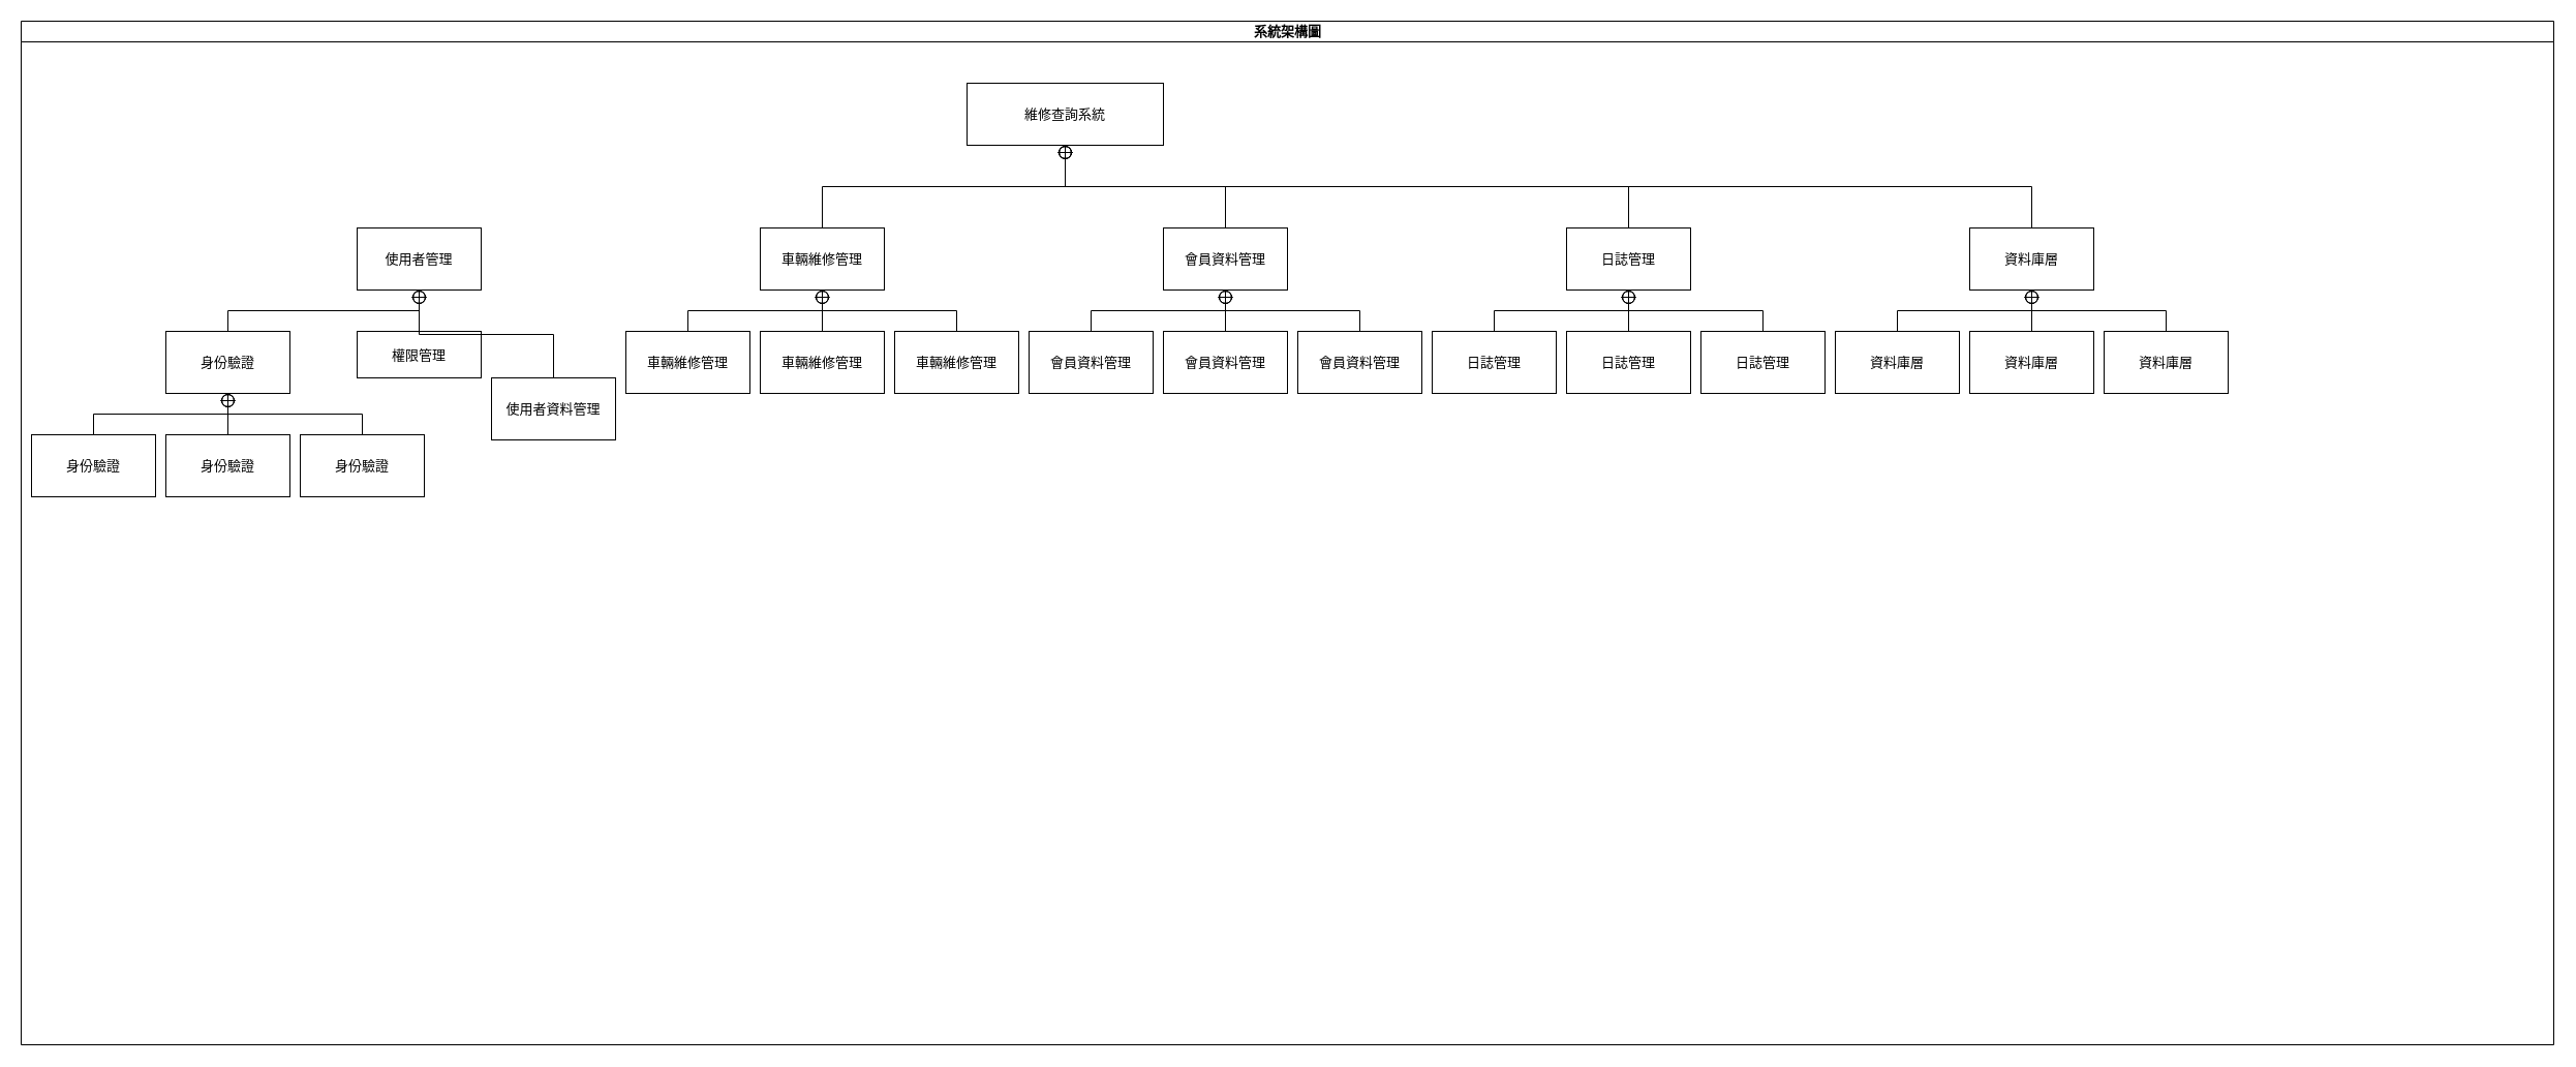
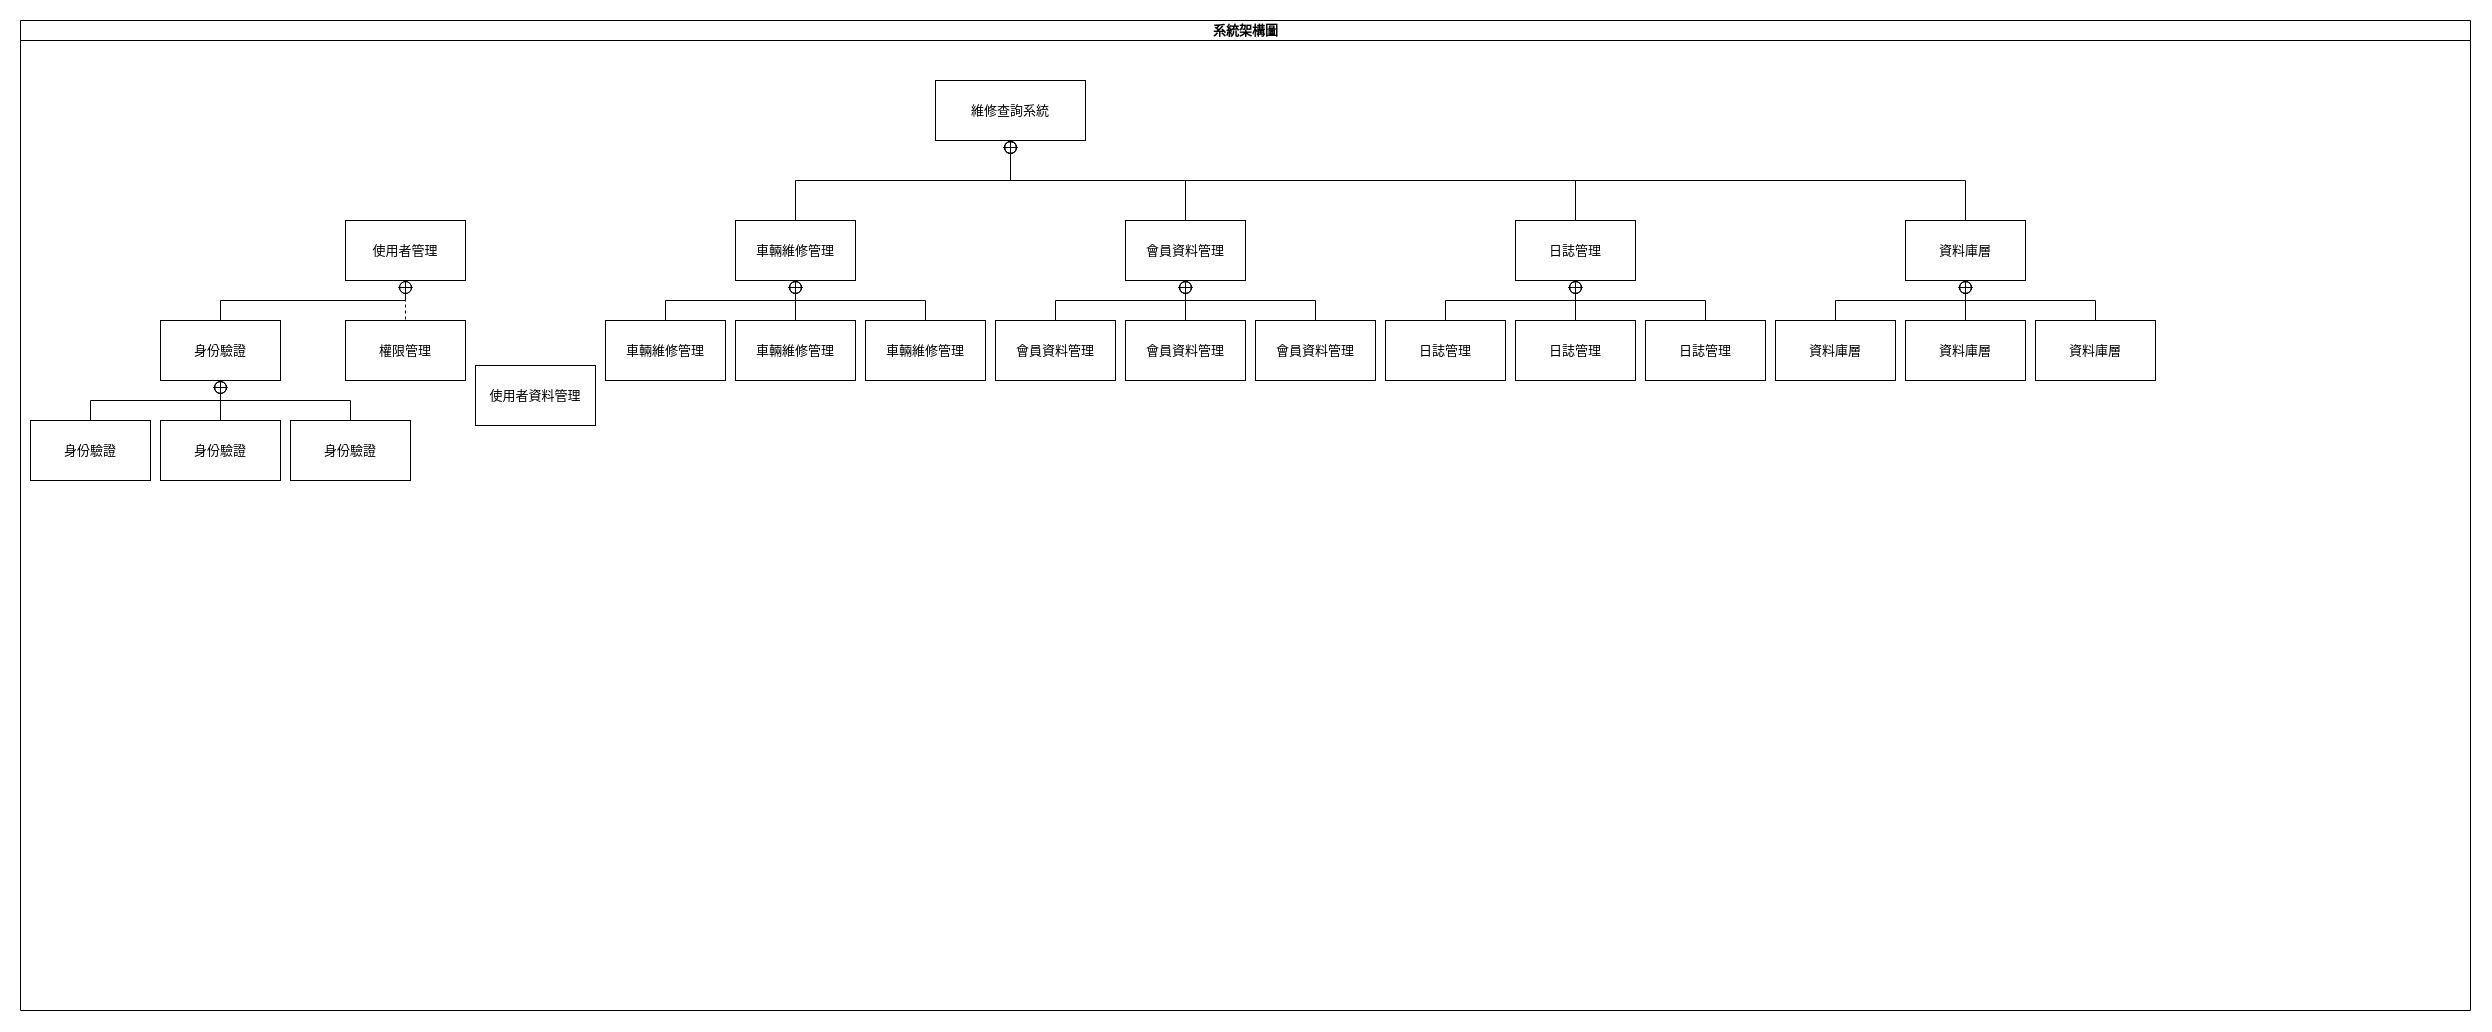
- <mxCell id="3" value="&lt;span style=&quot;font-size: 13px;&quot;&gt;&lt;font style=&quot;vertical-align: inherit; font-size: 13px;&quot;&gt;&lt;font style=&quot;vertical-align: inherit; font-size: 13px;&quot;&gt;維修查詢系統&lt;/font&gt;&lt;/font&gt;&lt;/span&gt;" style="shape=rect;html=1;whiteSpace=wrap;align=center;fontSize=13;" vertex="1" parent="2"><mxGeometry x="915" y="60" width="190" height="60" as="geometry" /></mxCell>
+ <mxCell id="3" value="&lt;span style=&quot;font-size: 13px;&quot;&gt;&lt;font style=&quot;vertical-align: inherit; font-size: 13px;&quot;&gt;&lt;font style=&quot;vertical-align: inherit; font-size: 13px;&quot;&gt;維修查詢系統&lt;/font&gt;&lt;/font&gt;&lt;/span&gt;" style="shape=rect;html=1;whiteSpace=wrap;align=center;fontSize=13;" vertex="1" parent="2"><mxGeometry x="915" y="60" width="150" height="60" as="geometry" /></mxCell>
- <mxCell id="17" value="" style="rounded=0;html=1;labelBackgroundColor=none;endArrow=none;edgeStyle=elbowEdgeStyle;elbow=vertical;startArrow=sysMLPackCont;startSize=12;fontSize=13;" edge="1" target="18" source="12" parent="2"><mxGeometry relative="1" as="geometry"><mxPoint x="655" y="290" as="sourcePoint" /></mxGeometry></mxCell>
- <mxCell id="14" value="權限管理" style="shape=rect;html=1;whiteSpace=wrap;align=center;fontSize=13;" vertex="1" parent="2"><mxGeometry x="325" y="300" width="120" height="45" as="geometry" /></mxCell>
+ <mxCell id="14" value="權限管理" style="shape=rect;html=1;whiteSpace=wrap;align=center;fontSize=13;" vertex="1" parent="2"><mxGeometry x="325" y="300" width="120" height="60" as="geometry" /></mxCell>
